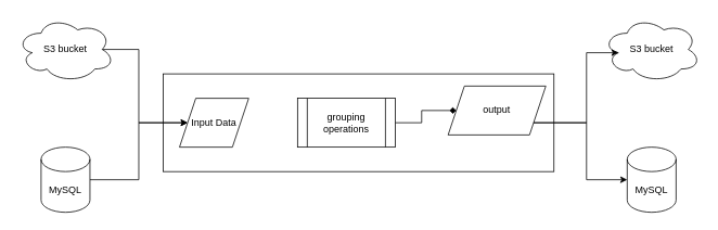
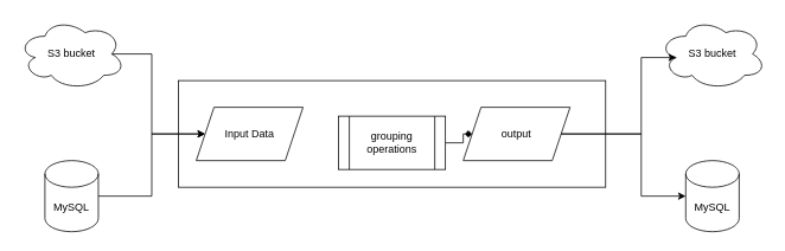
- <mxCell id="10" value="output" style="shape=parallelogram;perimeter=parallelogramPerimeter;whiteSpace=wrap;html=1;fixedSize=1;" vertex="1" parent="1"><mxGeometry x="550" y="105" width="120" height="60" as="geometry" /></mxCell>
+ <mxCell id="10" value="output" style="shape=parallelogram;perimeter=parallelogramPerimeter;whiteSpace=wrap;html=1;fixedSize=1;" vertex="1" parent="1"><mxGeometry x="520" y="120" width="120" height="60" as="geometry" /></mxCell>
- <mxCell id="9" value="Input Data" style="shape=parallelogram;perimeter=parallelogramPerimeter;whiteSpace=wrap;html=1;fixedSize=1;" vertex="1" parent="1"><mxGeometry x="220" y="120" width="85" height="60" as="geometry" /></mxCell>
+ <mxCell id="9" value="Input Data" style="shape=parallelogram;perimeter=parallelogramPerimeter;whiteSpace=wrap;html=1;fixedSize=1;" vertex="1" parent="1"><mxGeometry x="220" y="120" width="120" height="60" as="geometry" /></mxCell>
- <mxCell id="8" value="grouping operations" style="shape=process;whiteSpace=wrap;html=1;backgroundOutline=1;" vertex="1" parent="1"><mxGeometry x="365" y="120" width="120" height="60" as="geometry" /></mxCell>
+ <mxCell id="8" value="grouping operations" style="shape=process;whiteSpace=wrap;html=1;backgroundOutline=1;" vertex="1" parent="1"><mxGeometry x="380" y="130" width="120" height="60" as="geometry" /></mxCell>
